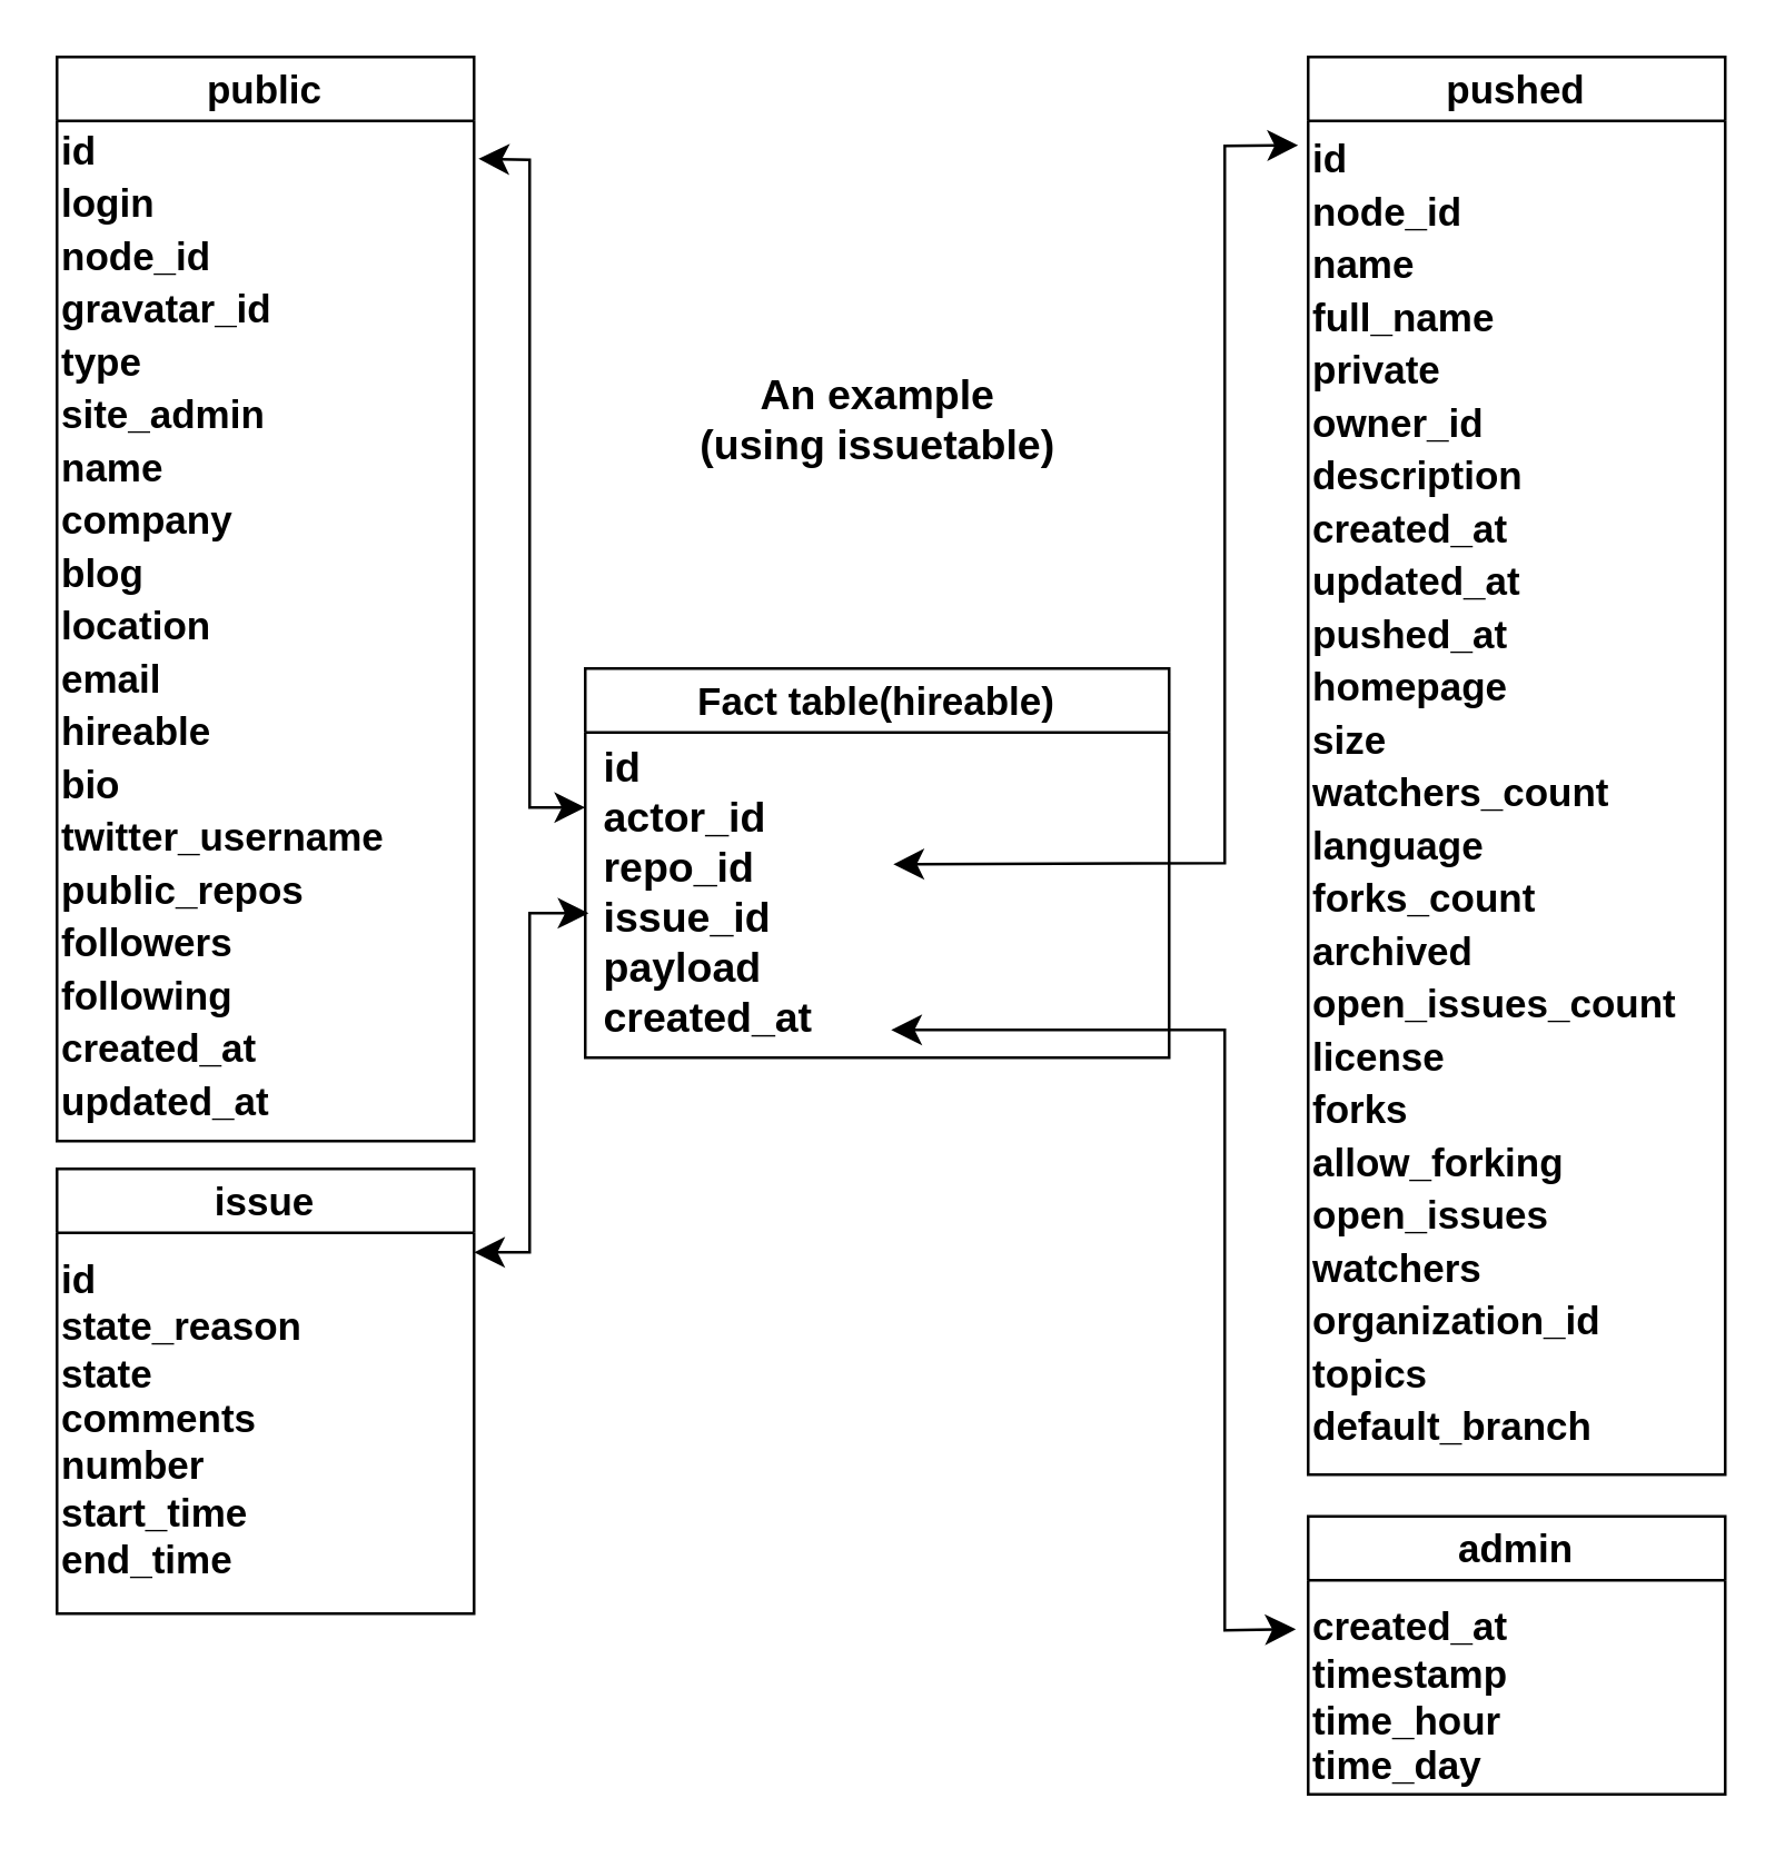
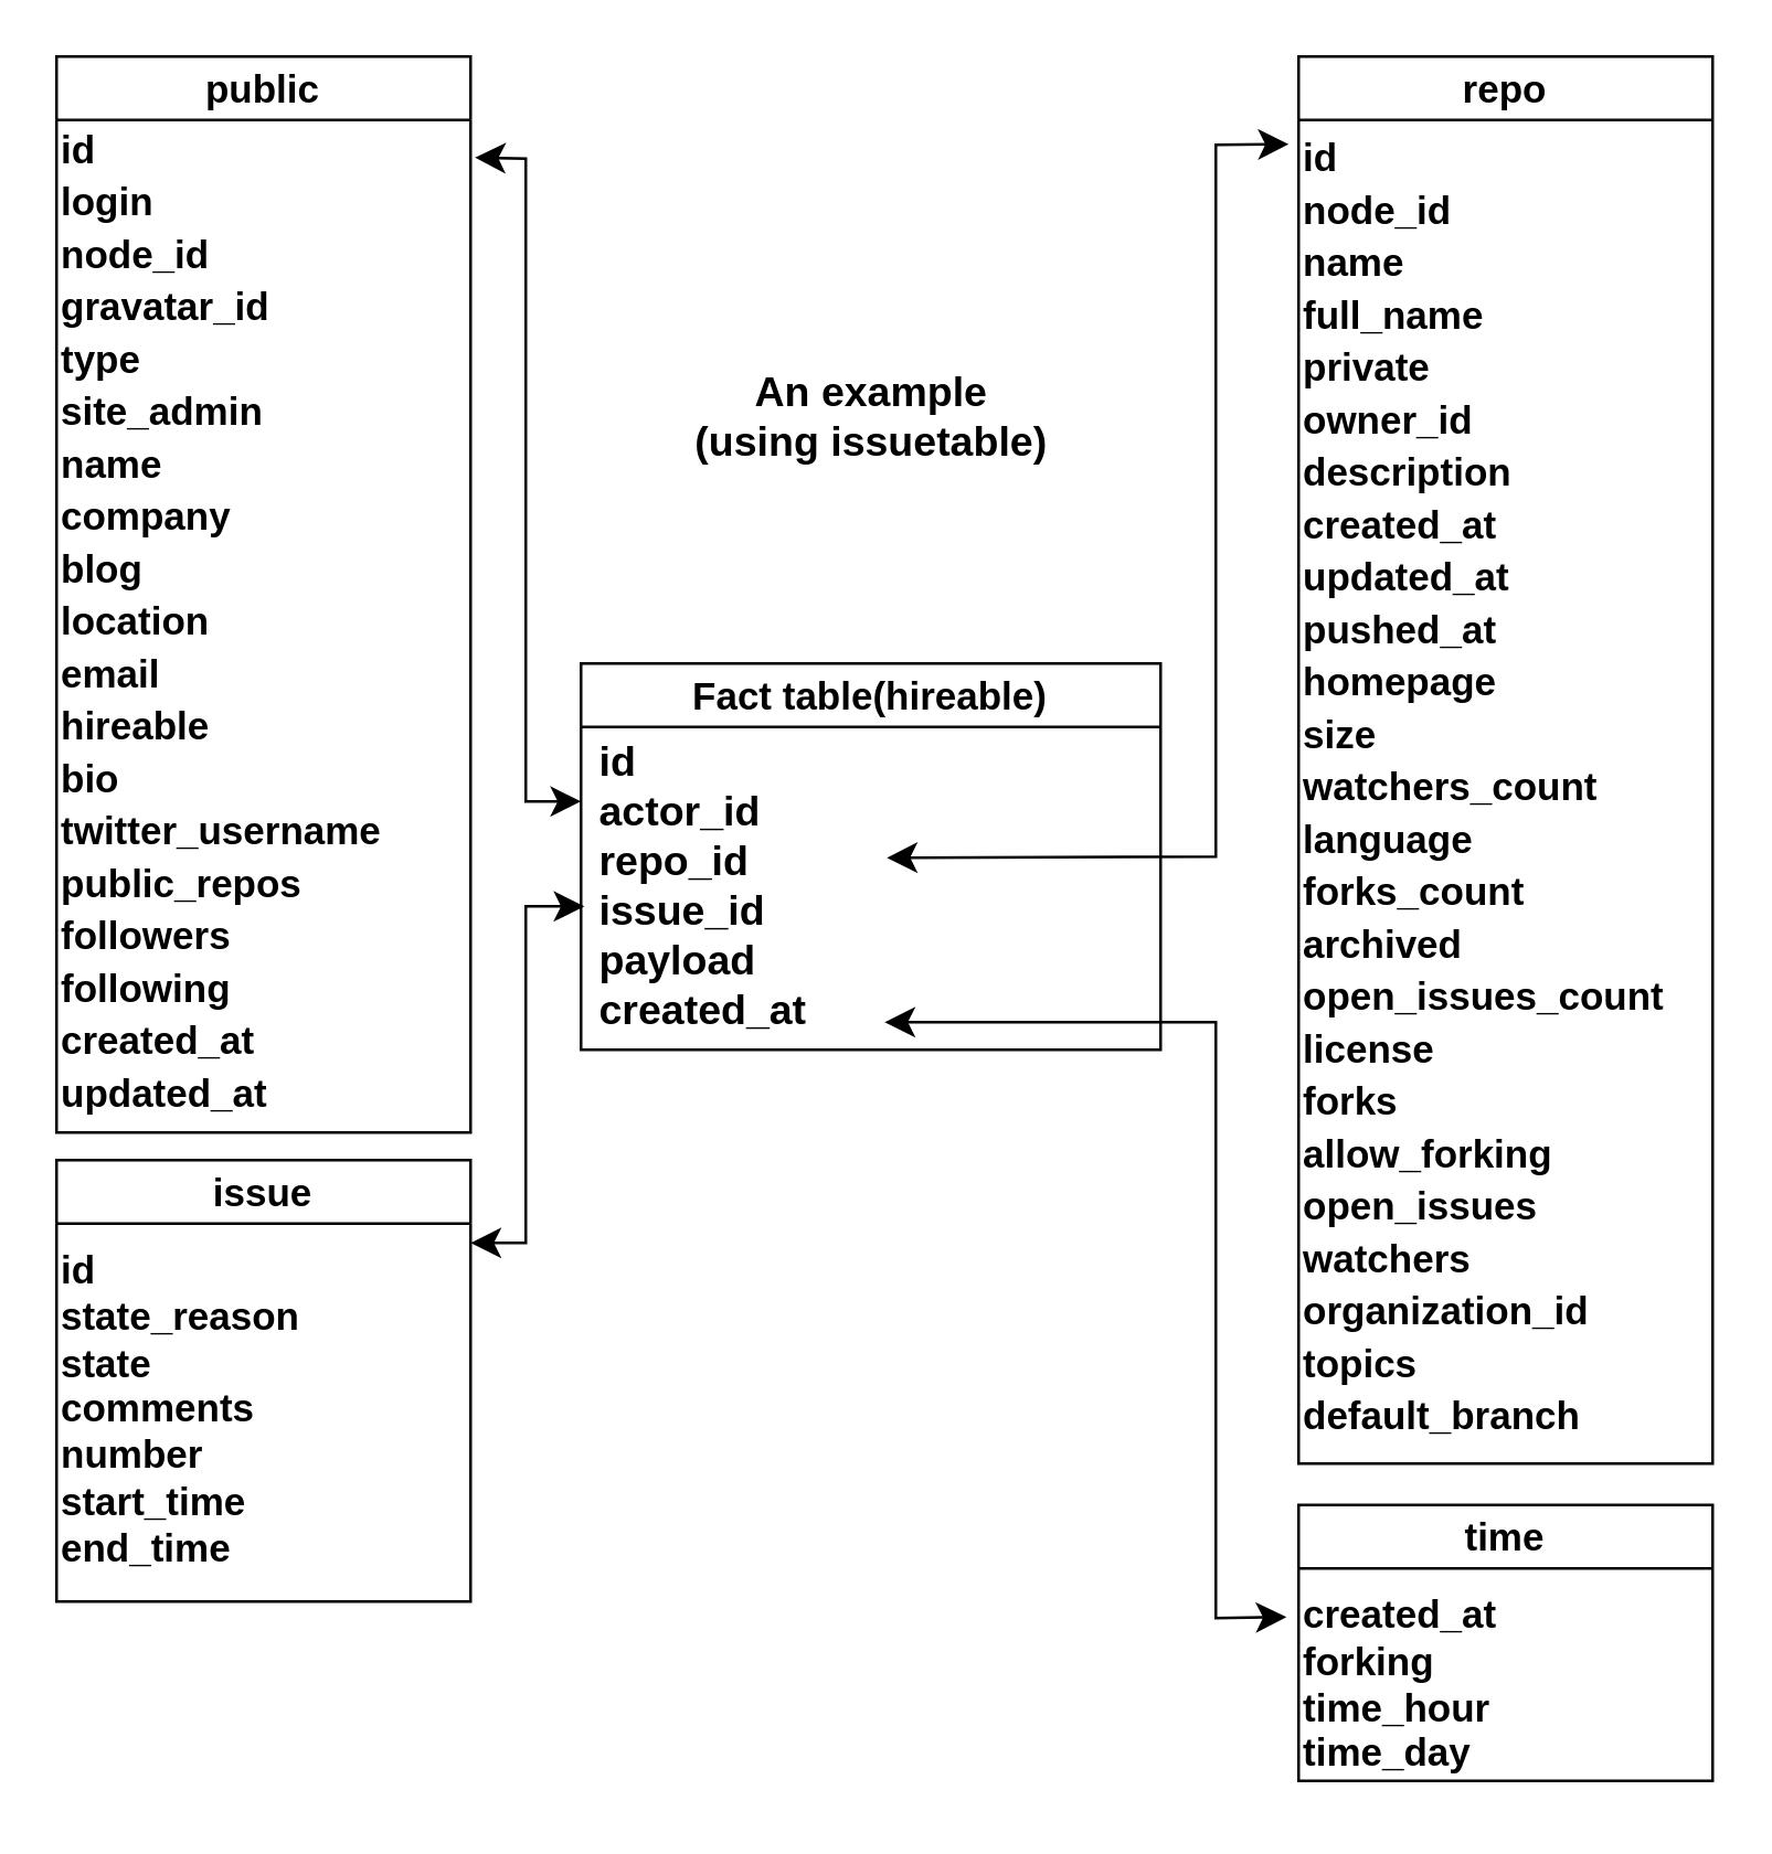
- <mxCell id="10" value="pushed" style="swimlane;whiteSpace=wrap;html=1;fontSize=14;" parent="1" vertex="1"><mxGeometry x="470" y="20" width="150" height="510" as="geometry" /></mxCell>
+ <mxCell id="10" value="repo" style="swimlane;whiteSpace=wrap;html=1;fontSize=14;" parent="1" vertex="1"><mxGeometry x="470" y="20" width="150" height="510" as="geometry" /></mxCell>
- <mxCell id="8" value="admin" style="swimlane;whiteSpace=wrap;html=1;fontSize=14;" parent="1" vertex="1"><mxGeometry x="470" y="545" width="150" height="100" as="geometry" /></mxCell>
+ <mxCell id="8" value="time" style="swimlane;whiteSpace=wrap;html=1;fontSize=14;" parent="1" vertex="1"><mxGeometry x="470" y="545" width="150" height="100" as="geometry" /></mxCell>
- <mxCell id="9" value="created_at&lt;br style=&quot;font-size: 14px;&quot;&gt;timestamp&lt;br style=&quot;font-size: 14px;&quot;&gt;time_hour&lt;br style=&quot;font-size: 14px;&quot;&gt;time_day" style="text;html=1;align=left;verticalAlign=middle;resizable=0;points=[];autosize=1;strokeColor=none;fillColor=none;fontStyle=1;fontSize=14;" parent="8" vertex="1"><mxGeometry y="25" width="90" height="80" as="geometry" /></mxCell>
+ <mxCell id="9" value="created_at&lt;br style=&quot;font-size: 14px;&quot;&gt;forking&lt;br style=&quot;font-size: 14px;&quot;&gt;time_hour&lt;br style=&quot;font-size: 14px;&quot;&gt;time_day" style="text;html=1;align=left;verticalAlign=middle;resizable=0;points=[];autosize=1;strokeColor=none;fillColor=none;fontStyle=1;fontSize=14;" parent="8" vertex="1"><mxGeometry y="25" width="90" height="80" as="geometry" /></mxCell>
